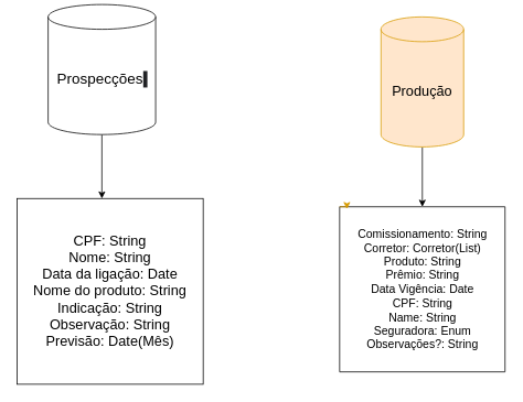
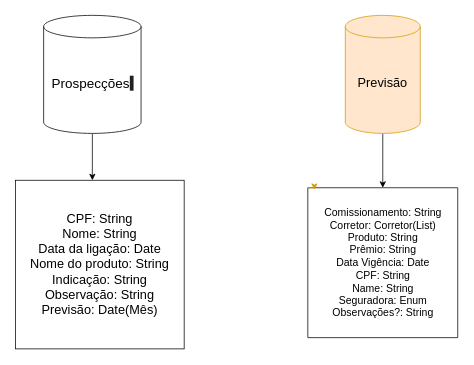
- <mxCell id="3" value="&lt;font style=&quot;font-size: 18px;&quot;&gt;Prospecções&lt;span style=&quot;color: rgb(232, 234, 237); font-family: &amp;quot;Google Sans&amp;quot;, arial, sans-serif; text-align: left; background-color: rgb(32, 33, 36);&quot;&gt;&amp;nbsp;&lt;/span&gt;&lt;/font&gt;" style="shape=cylinder3;whiteSpace=wrap;html=1;boundedLbl=1;backgroundOutline=1;size=15;" vertex="1" parent="1"><mxGeometry x="57.5" y="5" width="130" height="157.5" as="geometry" /></mxCell>
+ <mxCell id="3" value="&lt;font style=&quot;font-size: 18px;&quot;&gt;Prospecções&lt;span style=&quot;color: rgb(232, 234, 237); font-family: &amp;quot;Google Sans&amp;quot;, arial, sans-serif; text-align: left; background-color: rgb(32, 33, 36);&quot;&gt;&amp;nbsp;&lt;/span&gt;&lt;/font&gt;" style="shape=cylinder3;whiteSpace=wrap;html=1;boundedLbl=1;backgroundOutline=1;size=15;" vertex="1" parent="1"><mxGeometry x="57.5" y="20" width="130" height="157.5" as="geometry" /></mxCell>
- <mxCell id="5" value="&lt;font style=&quot;font-size: 17px;&quot;&gt;Produção&lt;/font&gt;" style="shape=cylinder3;whiteSpace=wrap;html=1;boundedLbl=1;backgroundOutline=1;size=15;fillColor=#ffe6cc;strokeColor=#d79b00;" vertex="1" parent="1"><mxGeometry x="460" y="20" width="100" height="157.5" as="geometry" /></mxCell>
+ <mxCell id="5" value="&lt;font style=&quot;font-size: 17px;&quot;&gt;Previsão&lt;/font&gt;" style="shape=cylinder3;whiteSpace=wrap;html=1;boundedLbl=1;backgroundOutline=1;size=15;fillColor=#ffe6cc;strokeColor=#d79b00;" vertex="1" parent="1"><mxGeometry x="460" y="20" width="100" height="157.5" as="geometry" /></mxCell>
